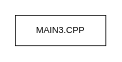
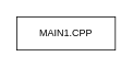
- <mxCell id="2" value="MAIN3.CPP" style="rounded=0;whiteSpace=wrap;html=1;" vertex="1" parent="1"><mxGeometry x="20" y="20" width="120" height="40" as="geometry" /></mxCell>
+ <mxCell id="2" value="MAIN1.CPP" style="rounded=0;whiteSpace=wrap;html=1;" vertex="1" parent="1"><mxGeometry x="20" y="20" width="120" height="40" as="geometry" /></mxCell>
